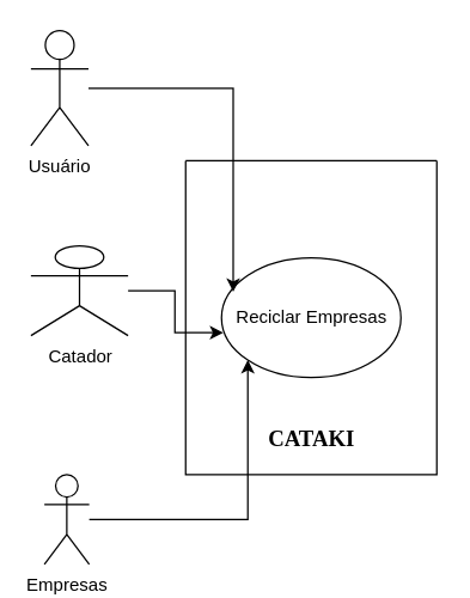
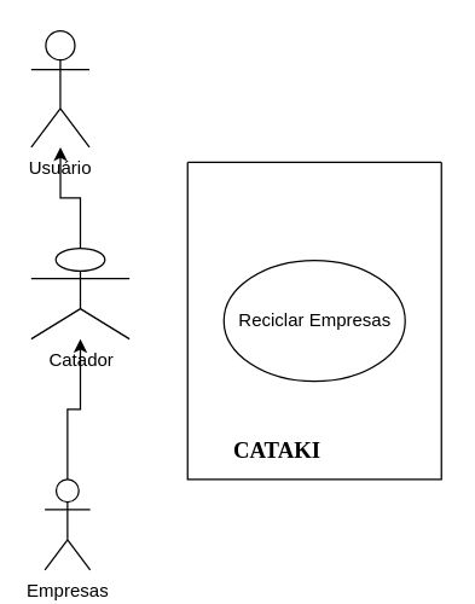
- <mxCell id="10" style="edgeStyle=orthogonalEdgeStyle;rounded=0;orthogonalLoop=1;jettySize=auto;html=1;entryX=0.065;entryY=0.283;entryDx=0;entryDy=0;entryPerimeter=0;" edge="1" parent="1" source="3" target="5"><mxGeometry relative="1" as="geometry" /></mxCell>
- <mxCell id="7" style="edgeStyle=orthogonalEdgeStyle;rounded=0;orthogonalLoop=1;jettySize=auto;html=1;entryX=0.01;entryY=0.625;entryDx=0;entryDy=0;entryPerimeter=0;" edge="1" parent="1" source="2" target="5"><mxGeometry relative="1" as="geometry" /></mxCell>
+ <mxCell id="7" style="edgeStyle=orthogonalEdgeStyle;rounded=0;orthogonalLoop=1;jettySize=auto;html=1;" edge="1" parent="1" source="2" target="3"><mxGeometry relative="1" as="geometry" /></mxCell>
- <mxCell id="6" value="CATAKI" style="text;html=1;align=center;verticalAlign=middle;whiteSpace=wrap;rounded=0;fontFamily=Verdana;fontStyle=1;fontSize=15;" vertex="1" parent="4"><mxGeometry x="54" y="170" width="60" height="30" as="geometry" /></mxCell>
+ <mxCell id="6" value="CATAKI" style="text;html=1;align=center;verticalAlign=middle;whiteSpace=wrap;rounded=0;fontFamily=Verdana;fontStyle=1;fontSize=15;" vertex="1" parent="4"><mxGeometry x="29" y="175" width="60" height="30" as="geometry" /></mxCell>
- <mxCell id="9" style="edgeStyle=orthogonalEdgeStyle;rounded=0;orthogonalLoop=1;jettySize=auto;html=1;entryX=0;entryY=1;entryDx=0;entryDy=0;" edge="1" parent="1" source="8" target="5"><mxGeometry relative="1" as="geometry" /></mxCell>
+ <mxCell id="9" style="edgeStyle=orthogonalEdgeStyle;rounded=0;orthogonalLoop=1;jettySize=auto;html=1;" edge="1" parent="1" source="8" target="2"><mxGeometry relative="1" as="geometry" /></mxCell>
